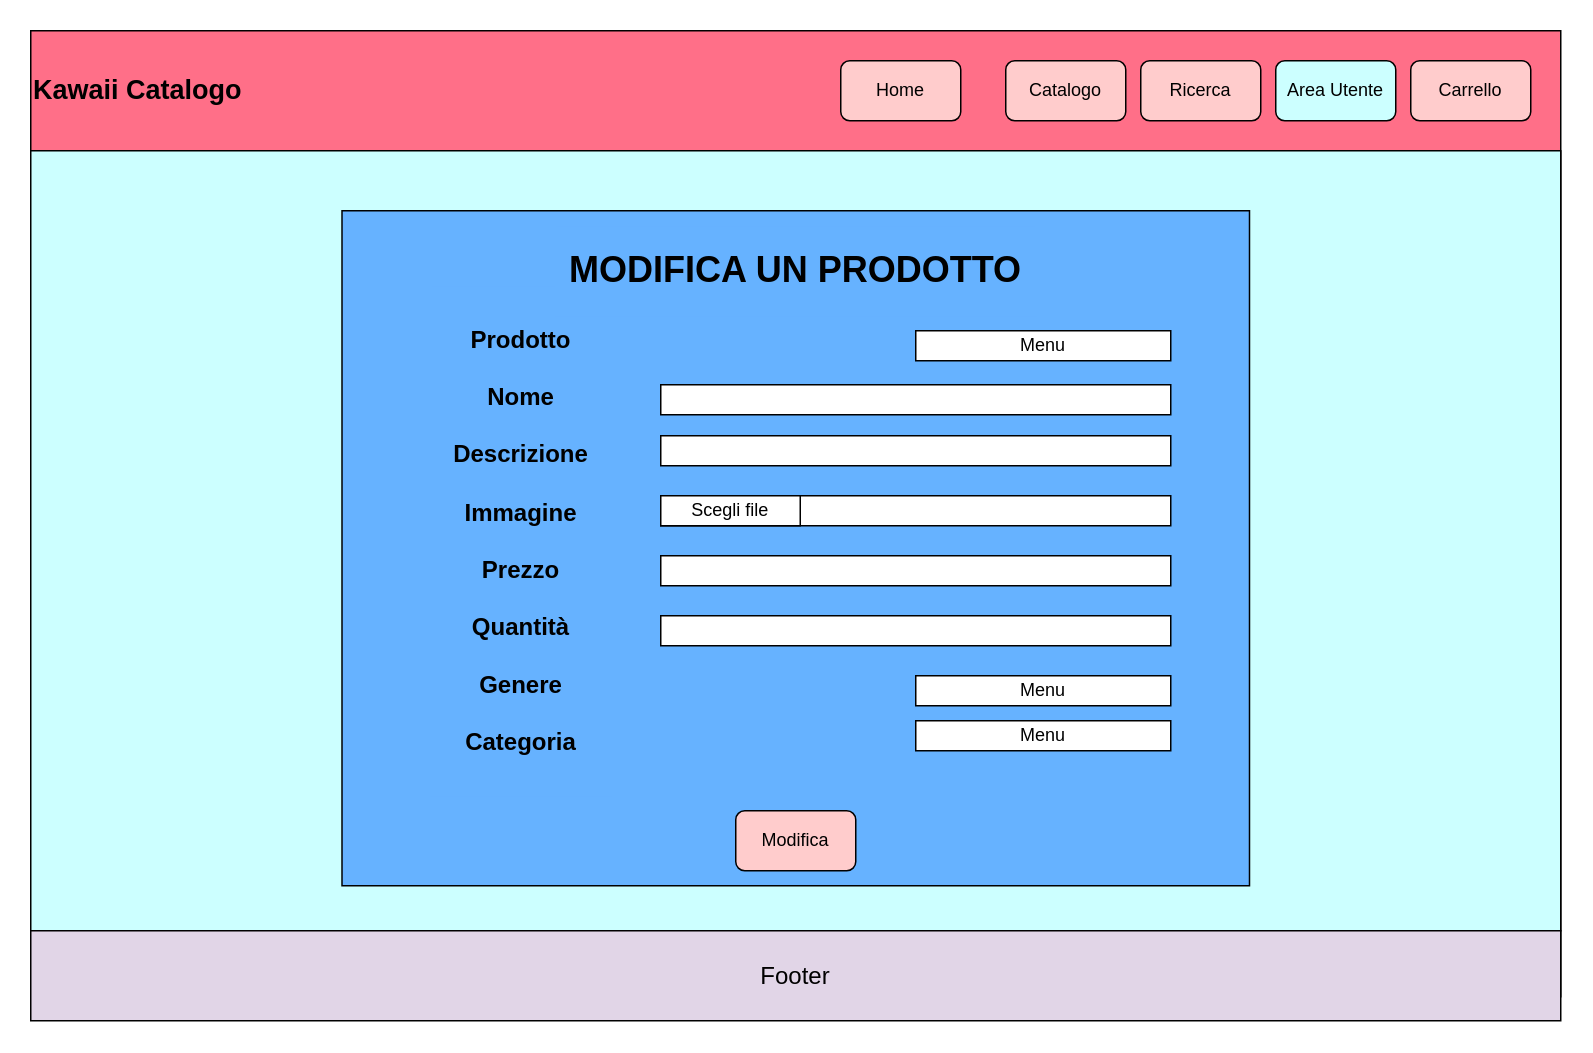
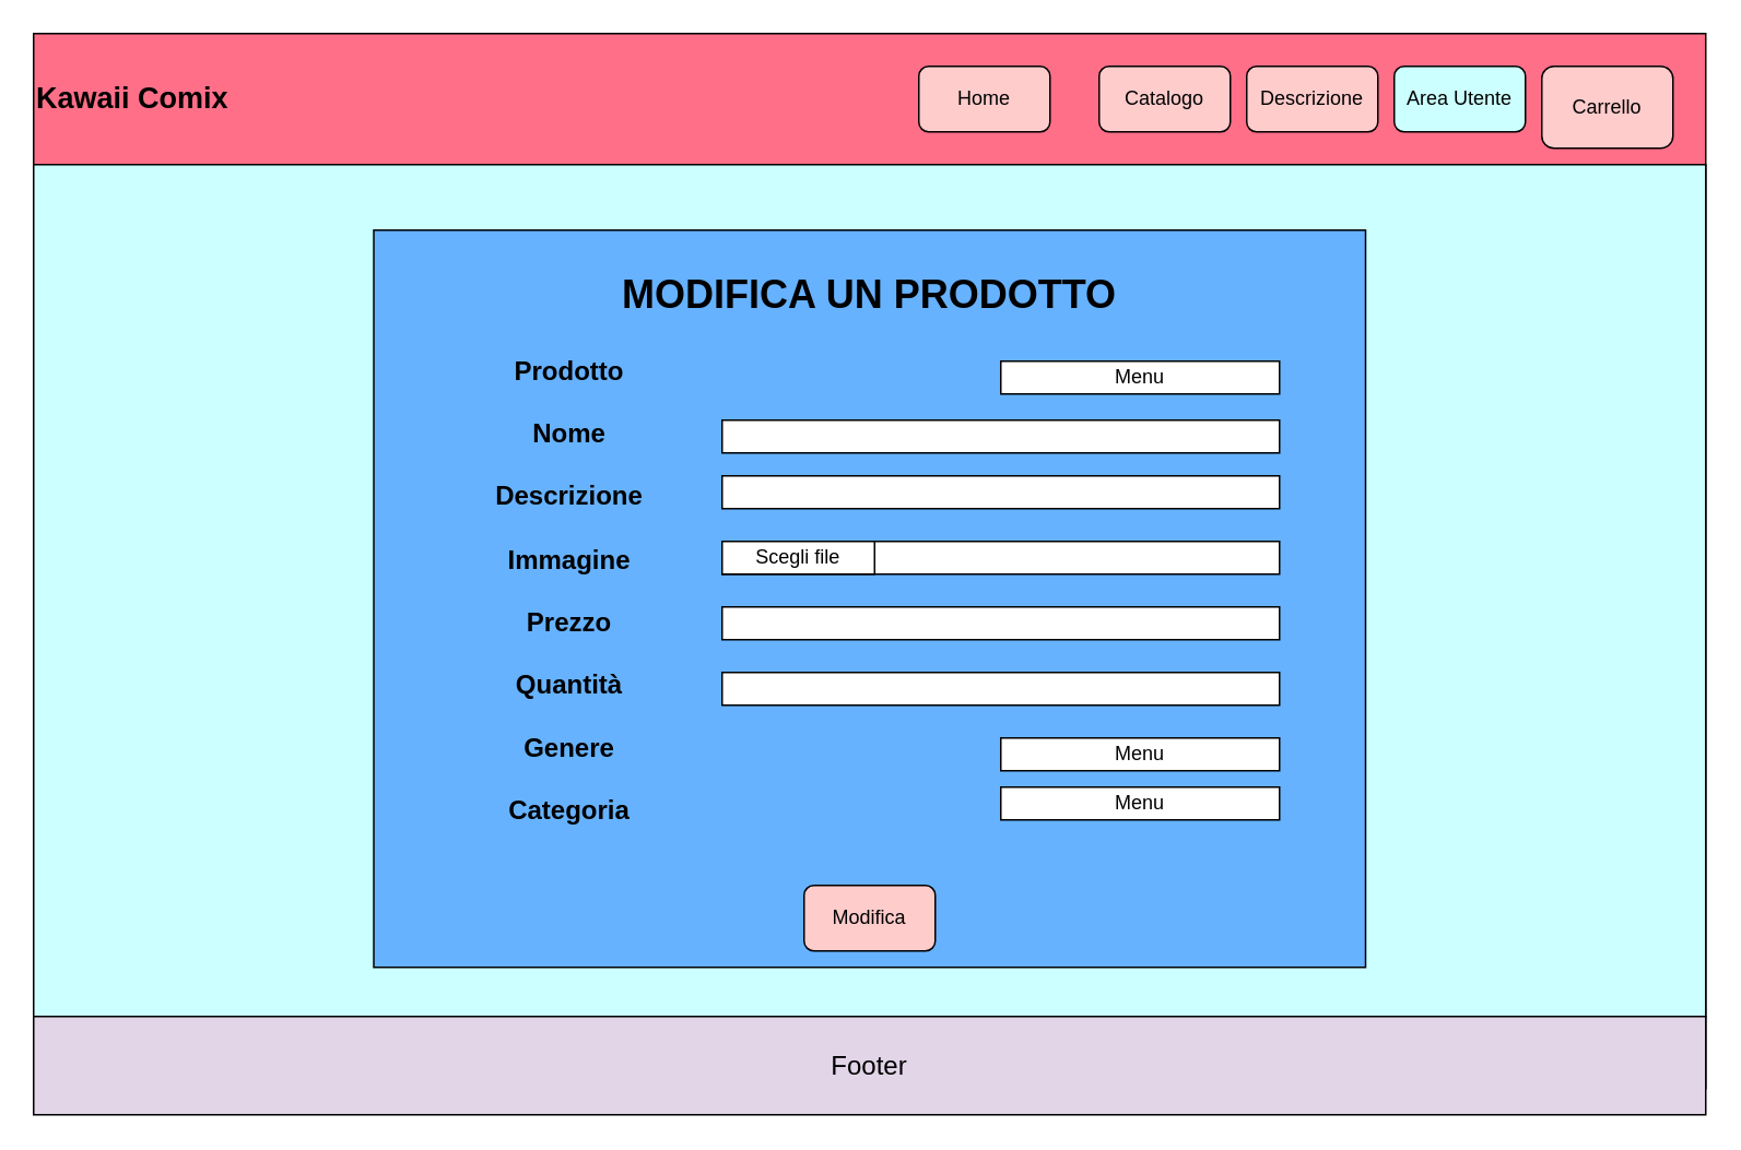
- <mxCell id="2" value="&lt;font style=&quot;font-size: 18px;&quot;&gt;Kawaii Catalogo&lt;/font&gt;" style="swimlane;whiteSpace=wrap;html=1;startSize=80;fillColor=#FF6F88;align=left;strokeColor=#000000;" parent="1" vertex="1"><mxGeometry x="20" y="20" width="1020" height="644" as="geometry" /></mxCell>
+ <mxCell id="2" value="&lt;font style=&quot;font-size: 18px;&quot;&gt;Kawaii Comix&lt;/font&gt;" style="swimlane;whiteSpace=wrap;html=1;startSize=80;fillColor=#FF6F88;align=left;strokeColor=#000000;" parent="1" vertex="1"><mxGeometry x="20" y="20" width="1020" height="644" as="geometry" /></mxCell>
- <mxCell id="6" value="Ricerca" style="rounded=1;whiteSpace=wrap;html=1;fillColor=#FFCCCC;" parent="2" vertex="1"><mxGeometry x="740" y="20" width="80" height="40" as="geometry" /></mxCell>
+ <mxCell id="6" value="Descrizione" style="rounded=1;whiteSpace=wrap;html=1;fillColor=#FFCCCC;" parent="2" vertex="1"><mxGeometry x="740" y="20" width="80" height="40" as="geometry" /></mxCell>
- <mxCell id="8" value="Carrello" style="rounded=1;whiteSpace=wrap;html=1;fillColor=#FFCCCC;" parent="2" vertex="1"><mxGeometry x="920" y="20" width="80" height="40" as="geometry" /></mxCell>
+ <mxCell id="8" value="Carrello" style="rounded=1;whiteSpace=wrap;html=1;fillColor=#FFCCCC;" parent="2" vertex="1"><mxGeometry x="920" y="20" width="80" height="50" as="geometry" /></mxCell>
